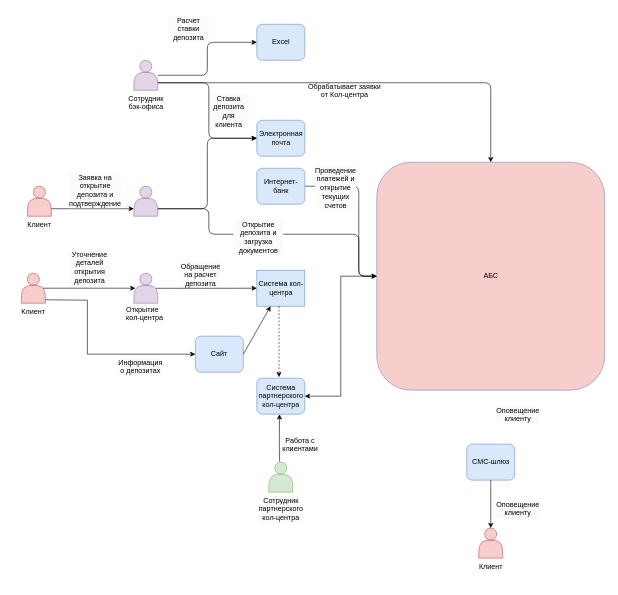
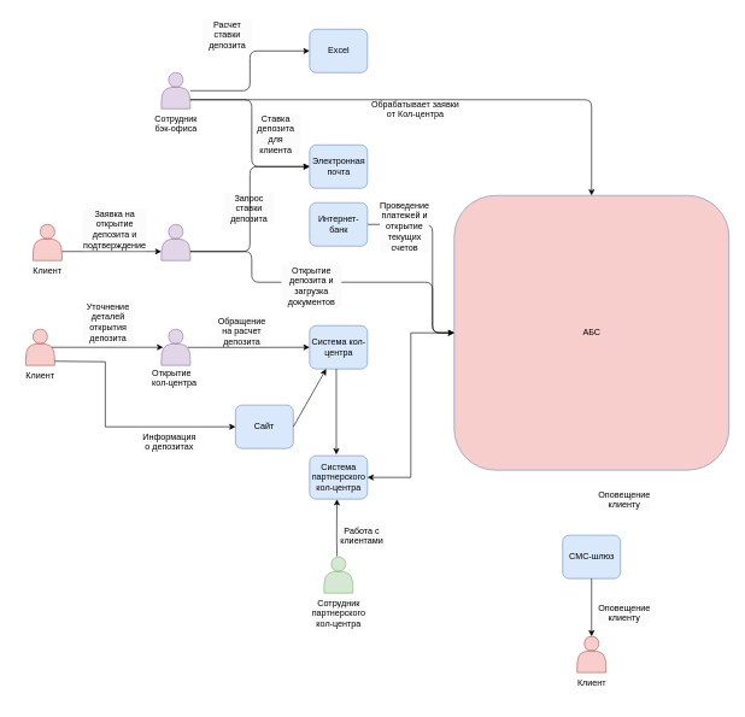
+ <mxCell id="17" value="&lt;div style=&quot;forced-color-adjust: none; color: rgb(0, 0, 0); font-family: Helvetica; font-size: 12px; font-style: normal; font-variant-ligatures: normal; font-variant-caps: normal; font-weight: 400; letter-spacing: normal; orphans: 2; text-align: center; text-indent: 0px; text-transform: none; widows: 2; word-spacing: 0px; -webkit-text-stroke-width: 0px; white-space: normal; background-color: rgb(251, 251, 251); text-decoration-thickness: initial; text-decoration-style: initial; text-decoration-color: initial;&quot;&gt;Запрос ставки депозита&lt;/div&gt;" style="text;whiteSpace=wrap;html=1;" parent="1" vertex="1"><mxGeometry x="307.5" y="260" width="70" height="40" as="geometry" /></mxCell>
- <mxCell id="5" value="Система кол-центра" style="whiteSpace=wrap;html=1;fillColor=#dae8fc;strokeColor=#6c8ebf;rounded=0;" parent="1" vertex="1"><mxGeometry x="427.5" y="450" width="80" height="60" as="geometry" /></mxCell>
+ <mxCell id="5" value="Система кол-центра" style="rounded=1;whiteSpace=wrap;html=1;fillColor=#dae8fc;strokeColor=#6c8ebf;" parent="1" vertex="1"><mxGeometry x="427.5" y="450" width="80" height="60" as="geometry" /></mxCell>
- <mxCell id="47" value="" style="endArrow=classic;html=1;rounded=0;entryX=0.462;entryY=-0.027;entryDx=0;entryDy=0;entryPerimeter=0;exitX=0.462;exitY=0.998;exitDx=0;exitDy=0;exitPerimeter=0;dashed=1;" edge="1" parent="1" source="5" target="6"><mxGeometry width="50" height="50" relative="1" as="geometry"><mxPoint x="465" y="530" as="sourcePoint" /><mxPoint x="555" y="520" as="targetPoint" /></mxGeometry></mxCell>
+ <mxCell id="47" value="" style="endArrow=classic;html=1;rounded=0;entryX=0.462;entryY=-0.027;entryDx=0;entryDy=0;entryPerimeter=0;exitX=0.462;exitY=0.998;exitDx=0;exitDy=0;exitPerimeter=0;" edge="1" parent="1" source="5" target="6"><mxGeometry width="50" height="50" relative="1" as="geometry"><mxPoint x="465" y="530" as="sourcePoint" /><mxPoint x="555" y="520" as="targetPoint" /></mxGeometry></mxCell>
